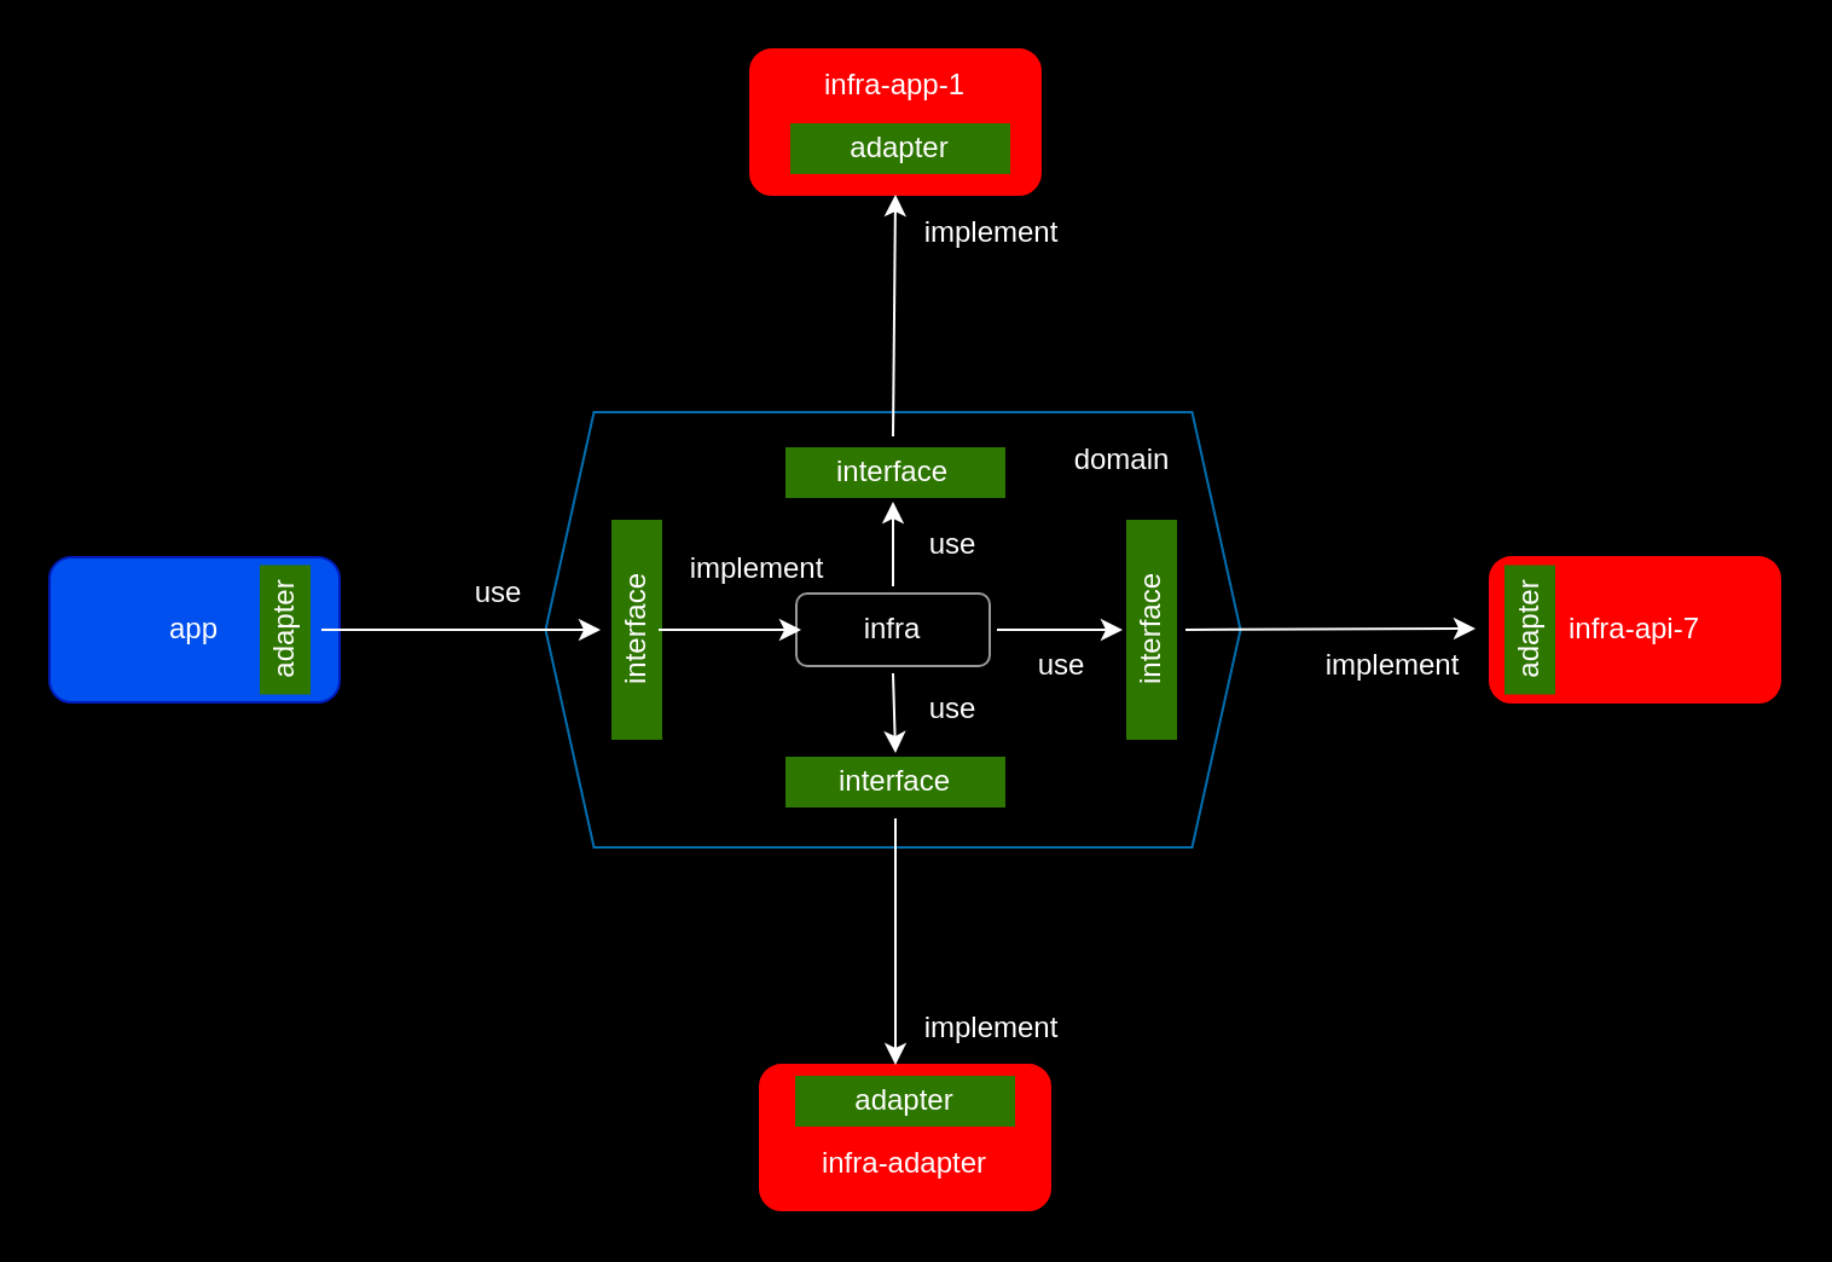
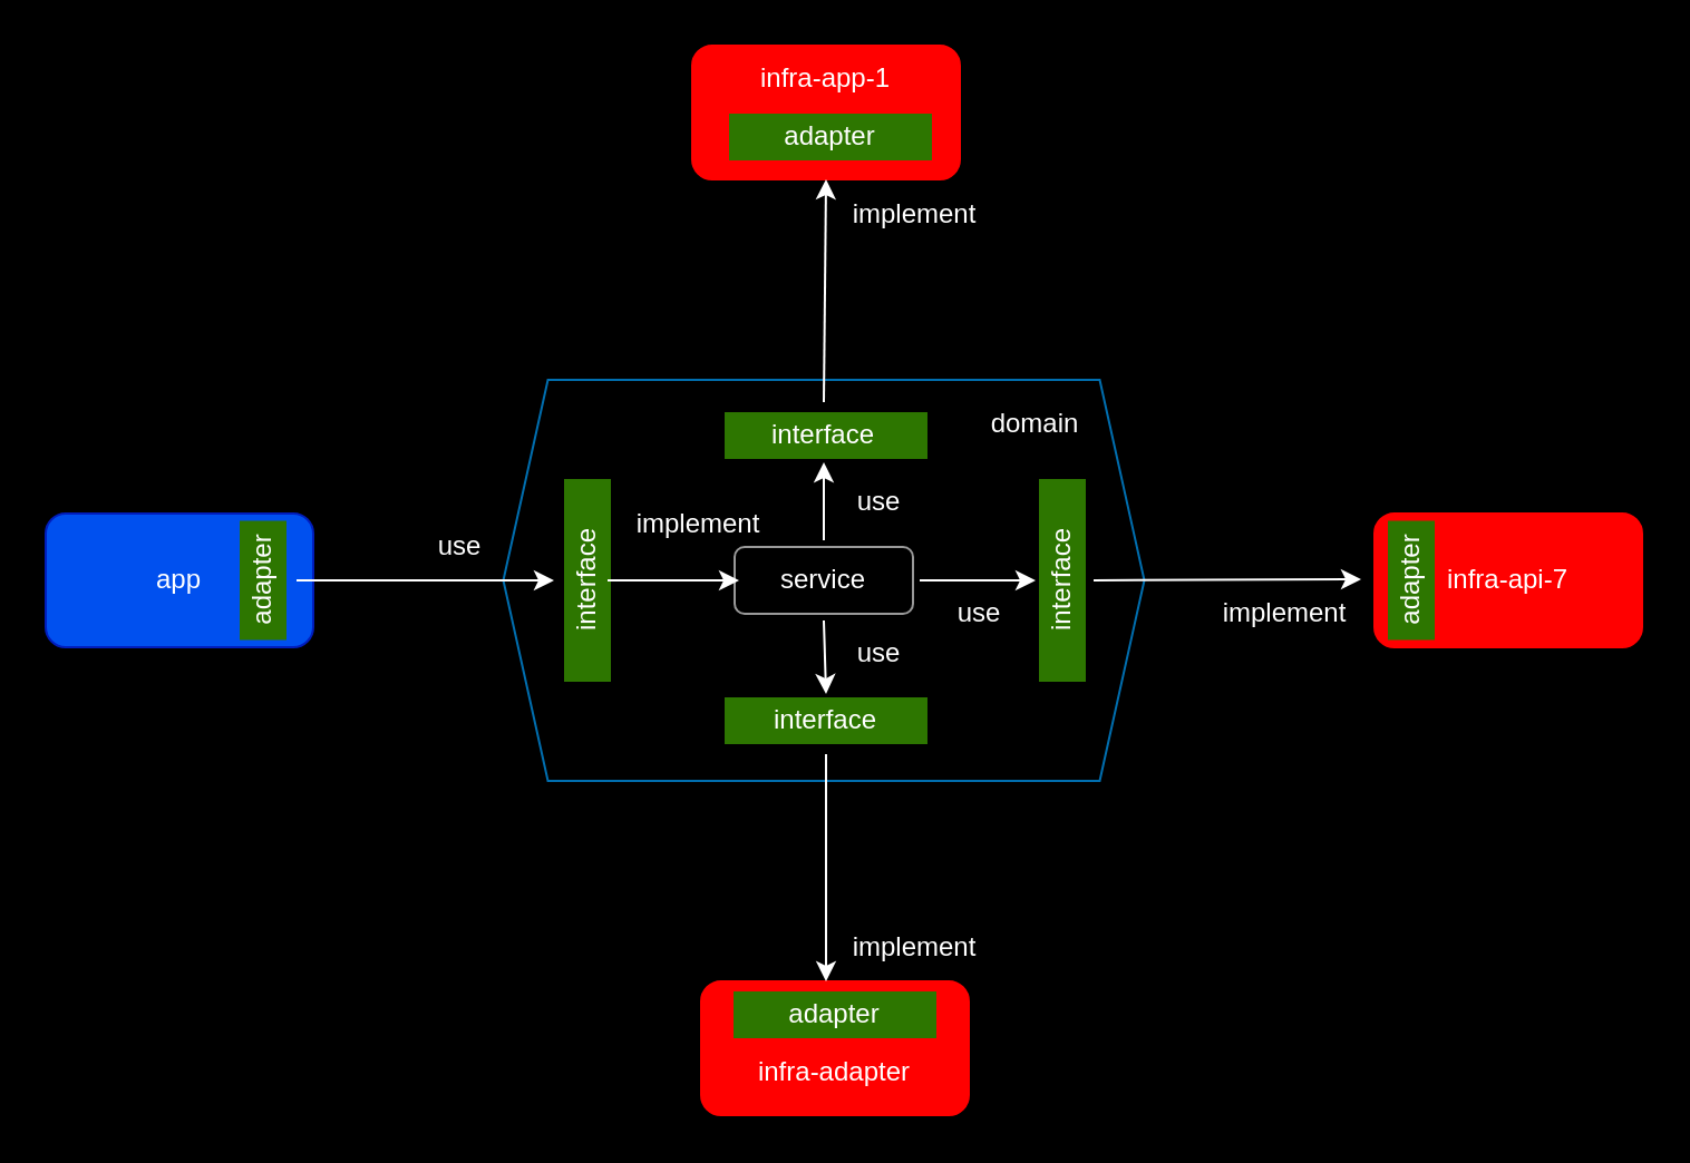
- <mxCell id="19" value="infra" style="text;html=1;strokeColor=none;fillColor=none;align=center;verticalAlign=middle;whiteSpace=wrap;rounded=0;fontColor=#FFFFFF;" parent="1" vertex="1"><mxGeometry x="339" y="245" width="60" height="30" as="geometry" /></mxCell>
+ <mxCell id="19" value="service" style="text;html=1;strokeColor=none;fillColor=none;align=center;verticalAlign=middle;whiteSpace=wrap;rounded=0;fontColor=#FFFFFF;" parent="1" vertex="1"><mxGeometry x="339" y="245" width="60" height="30" as="geometry" /></mxCell>
